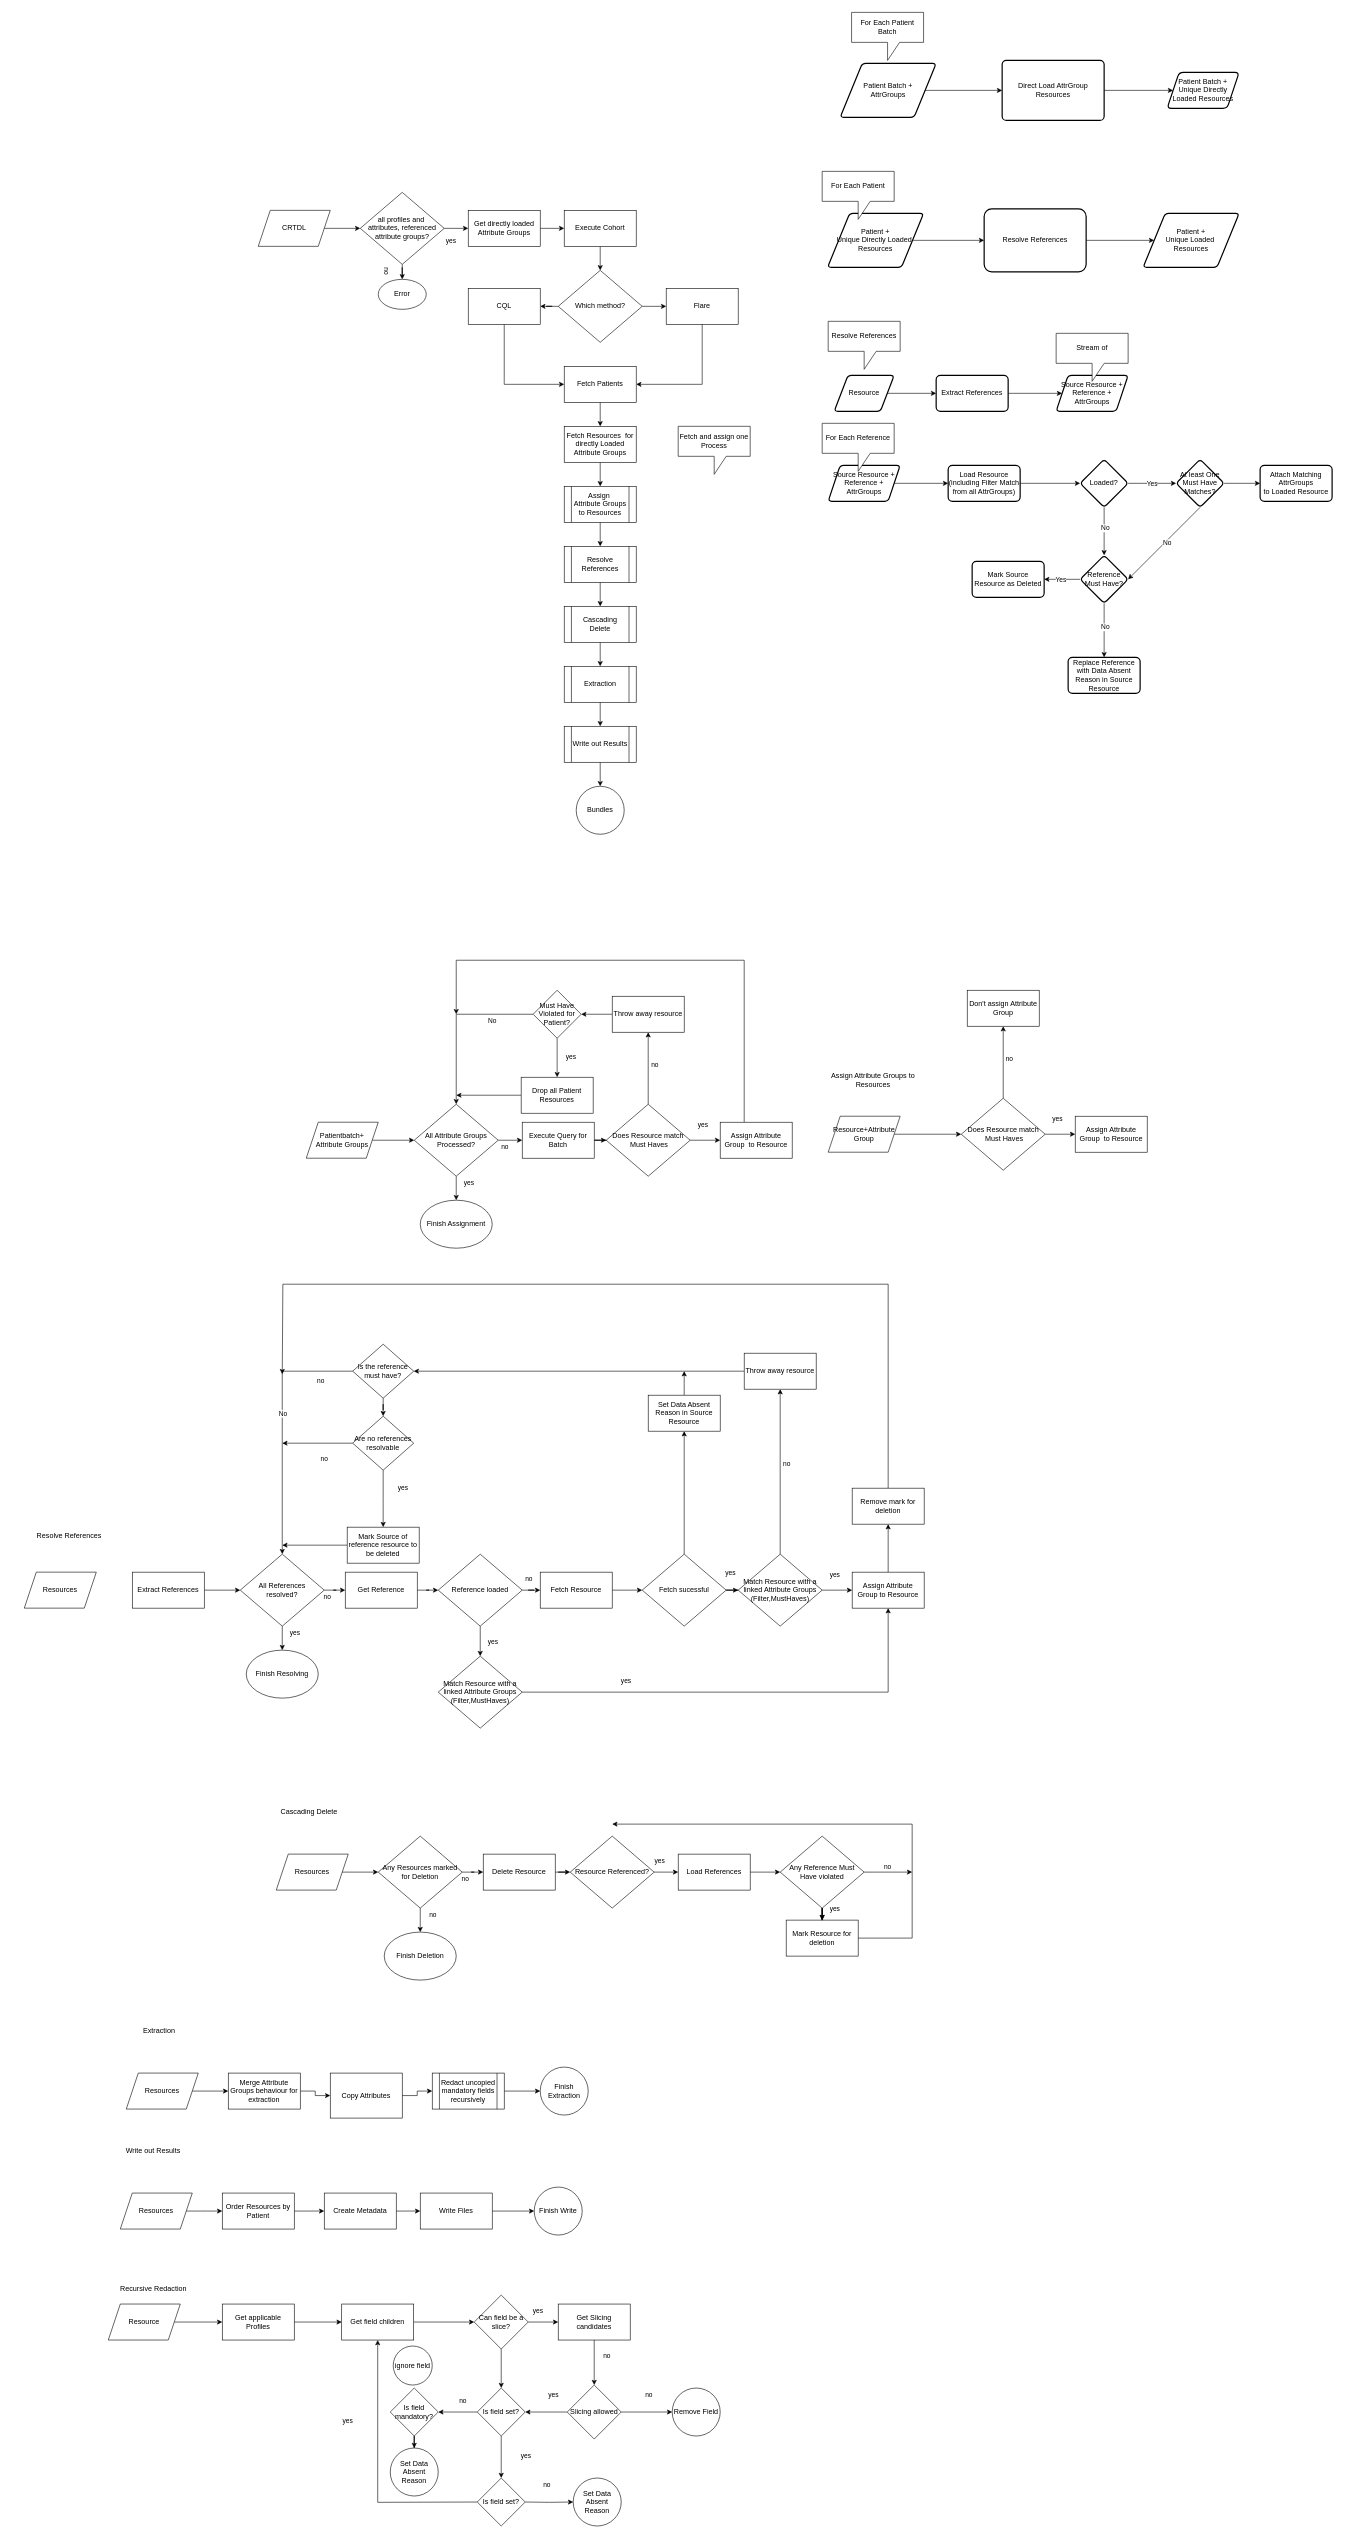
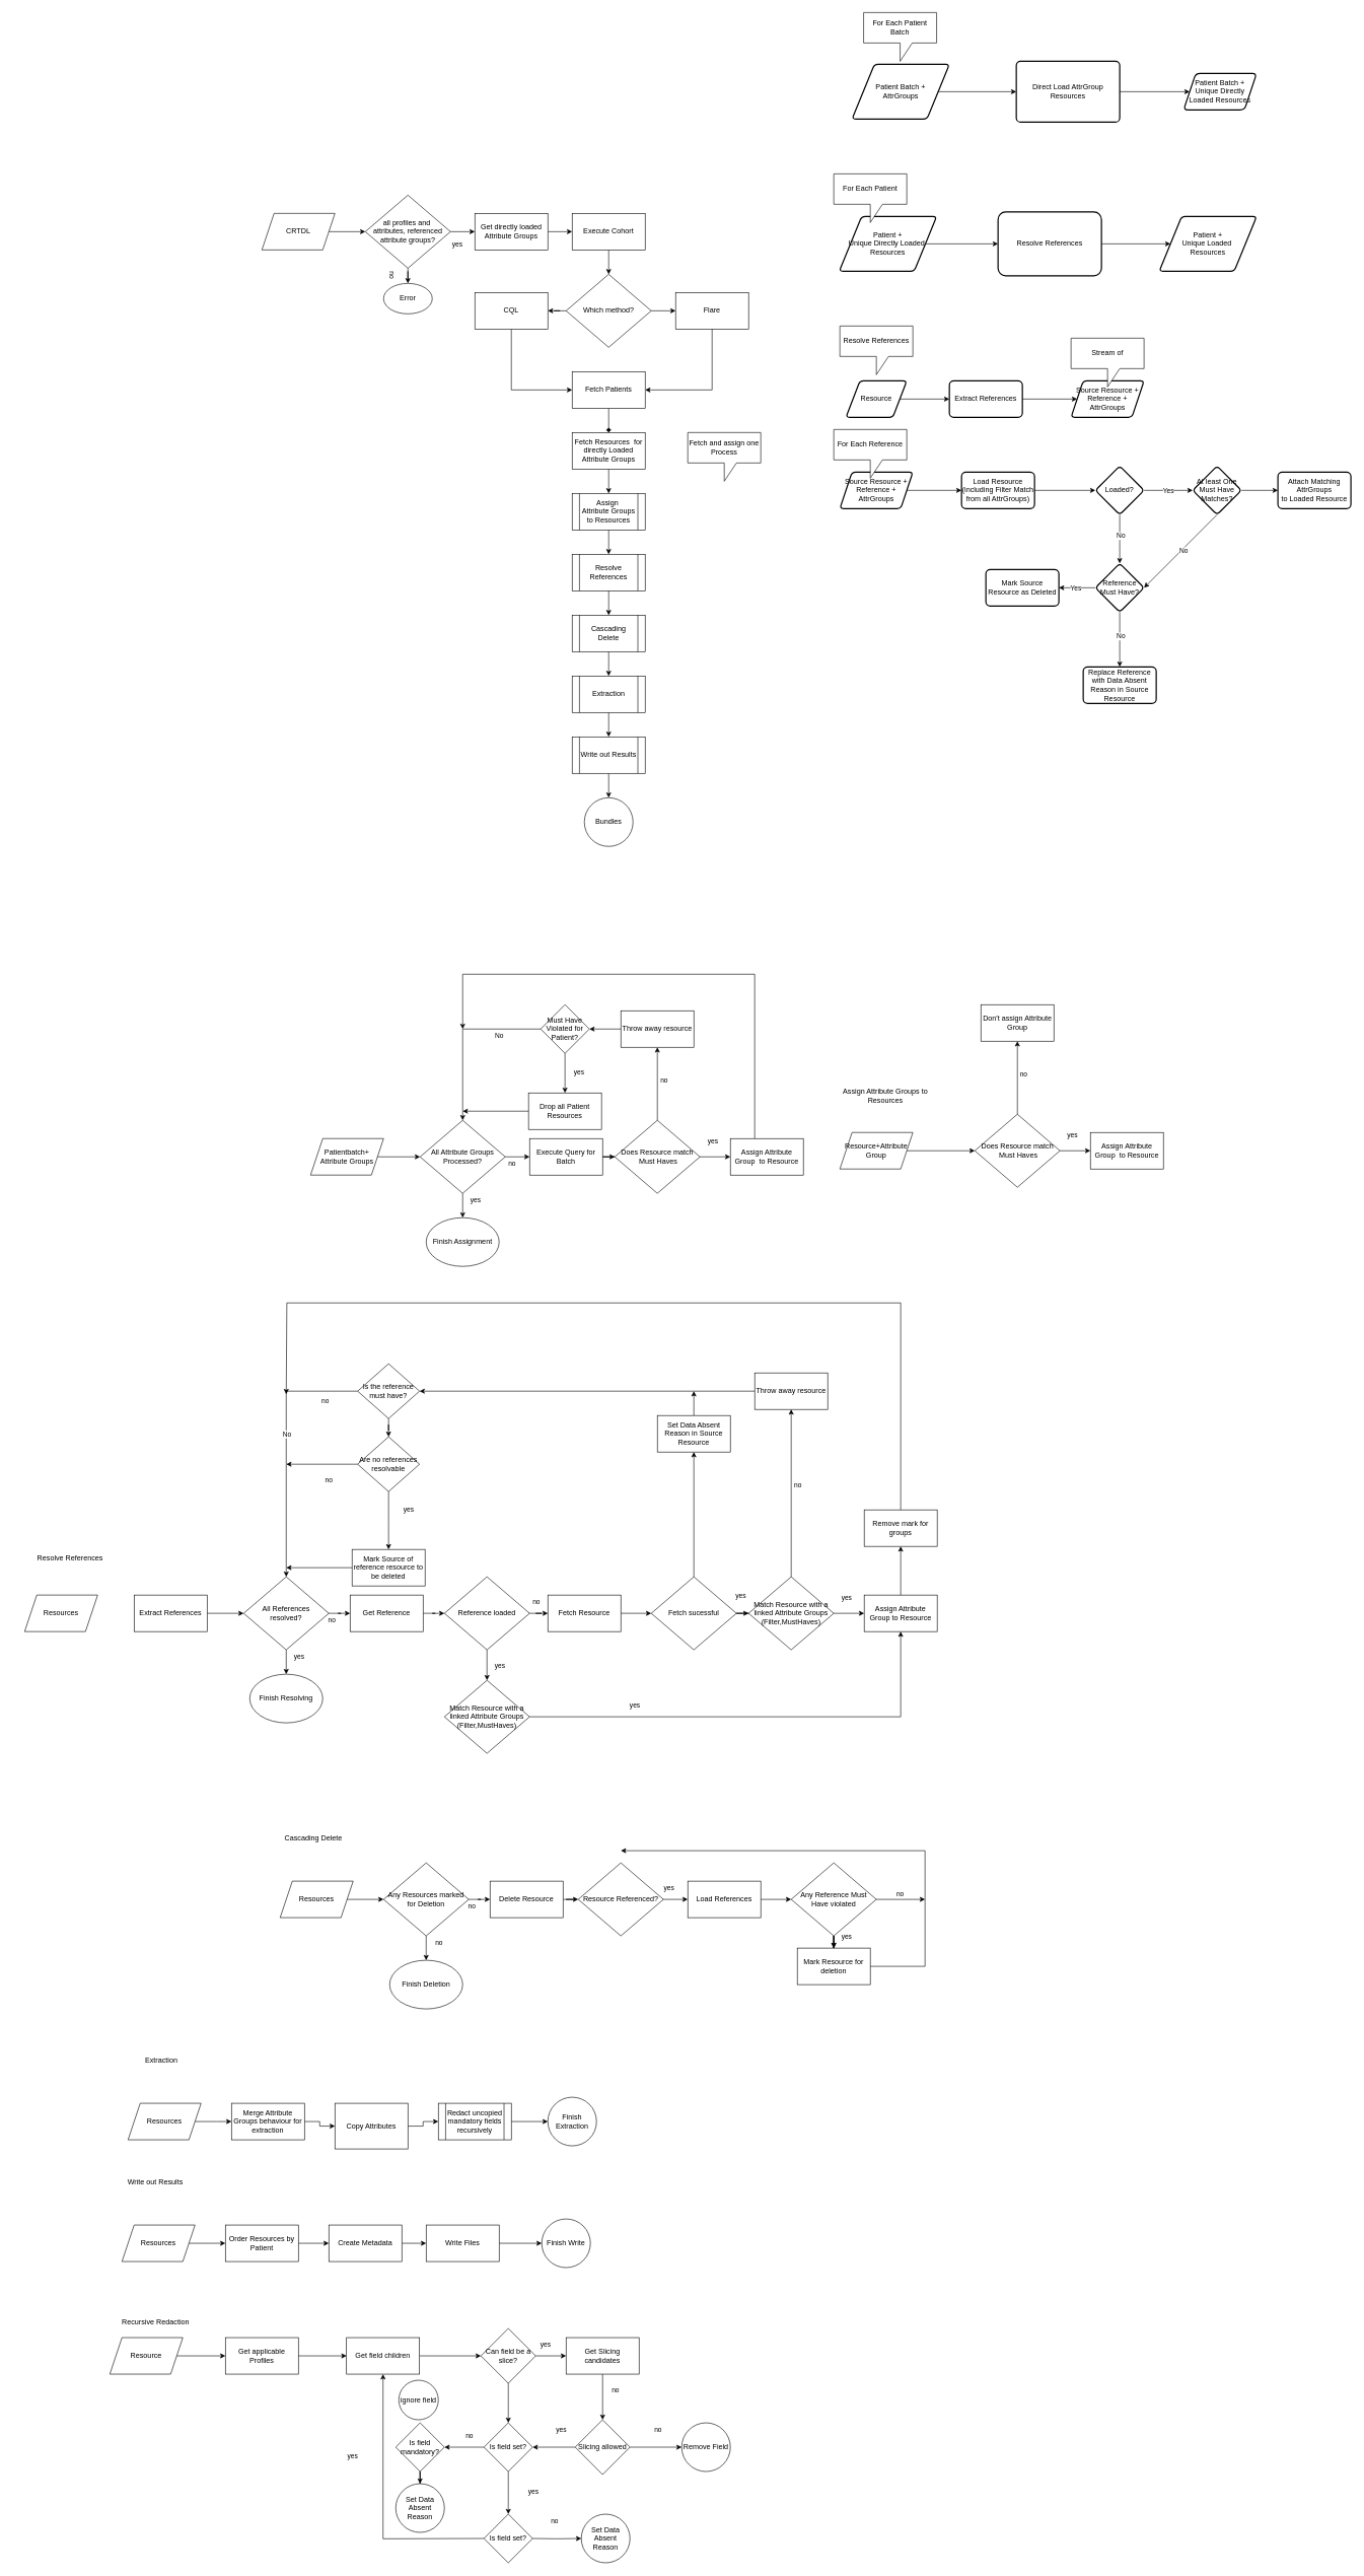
- <mxCell id="120" value="" style="edgeStyle=orthogonalEdgeStyle;rounded=0;orthogonalLoop=1;jettySize=auto;html=1;" parent="1" source="121" target="123" edge="1"><mxGeometry relative="1" as="geometry" /></mxCell>
+ <mxCell id="120" value="" style="edgeStyle=orthogonalEdgeStyle;rounded=0;orthogonalLoop=1;jettySize=auto;html=1;endArrow=diamond;" parent="1" source="121" target="123" edge="1"><mxGeometry relative="1" as="geometry" /></mxCell>
- <mxCell id="102" value="Remove mark for deletion" style="rounded=0;whiteSpace=wrap;html=1;" parent="1" vertex="1"><mxGeometry x="1420" y="2480" width="120" height="60" as="geometry" /></mxCell>
+ <mxCell id="102" value="Remove mark for groups" style="rounded=0;whiteSpace=wrap;html=1;" parent="1" vertex="1"><mxGeometry x="1420" y="2480" width="120" height="60" as="geometry" /></mxCell>
